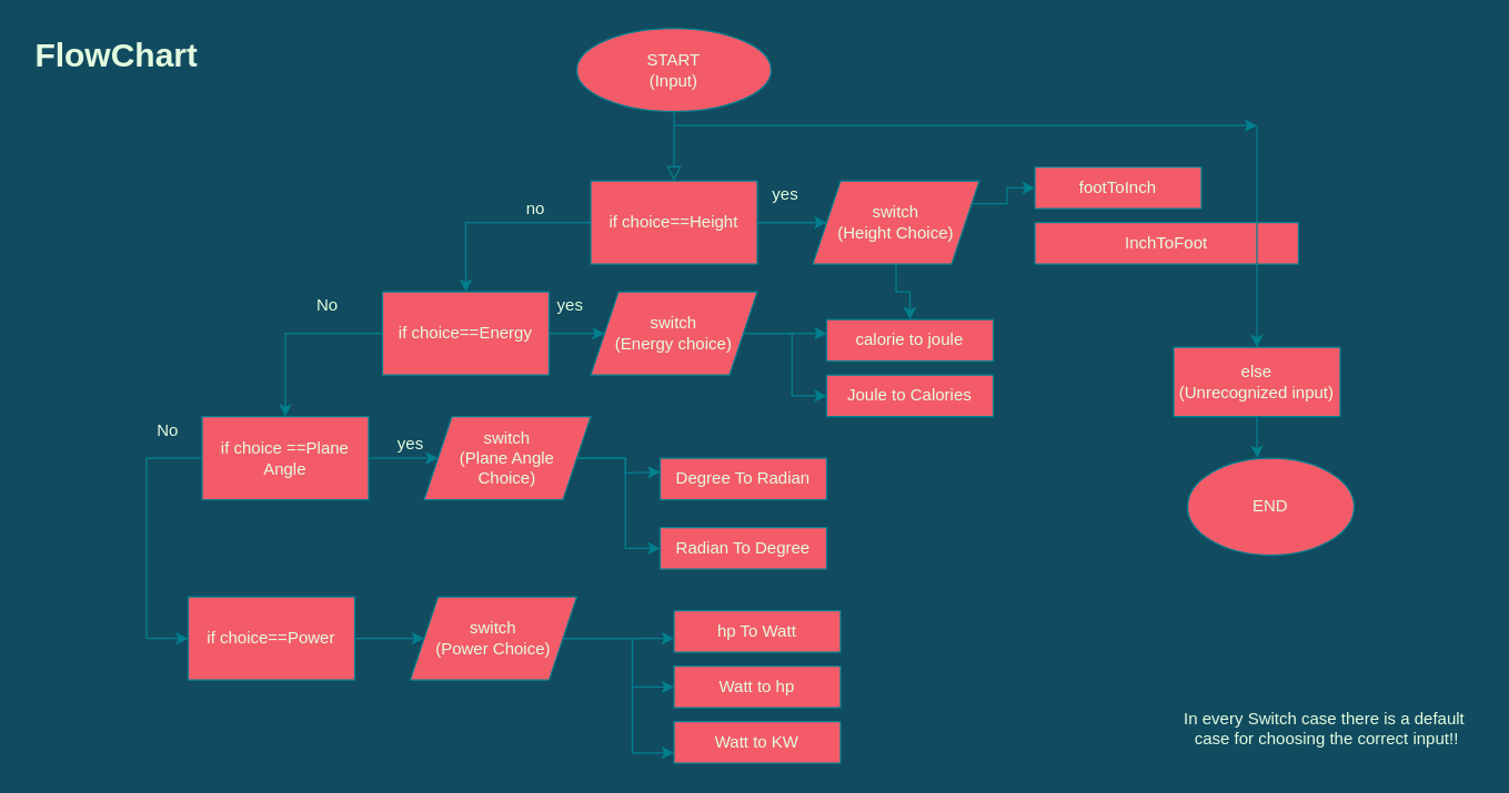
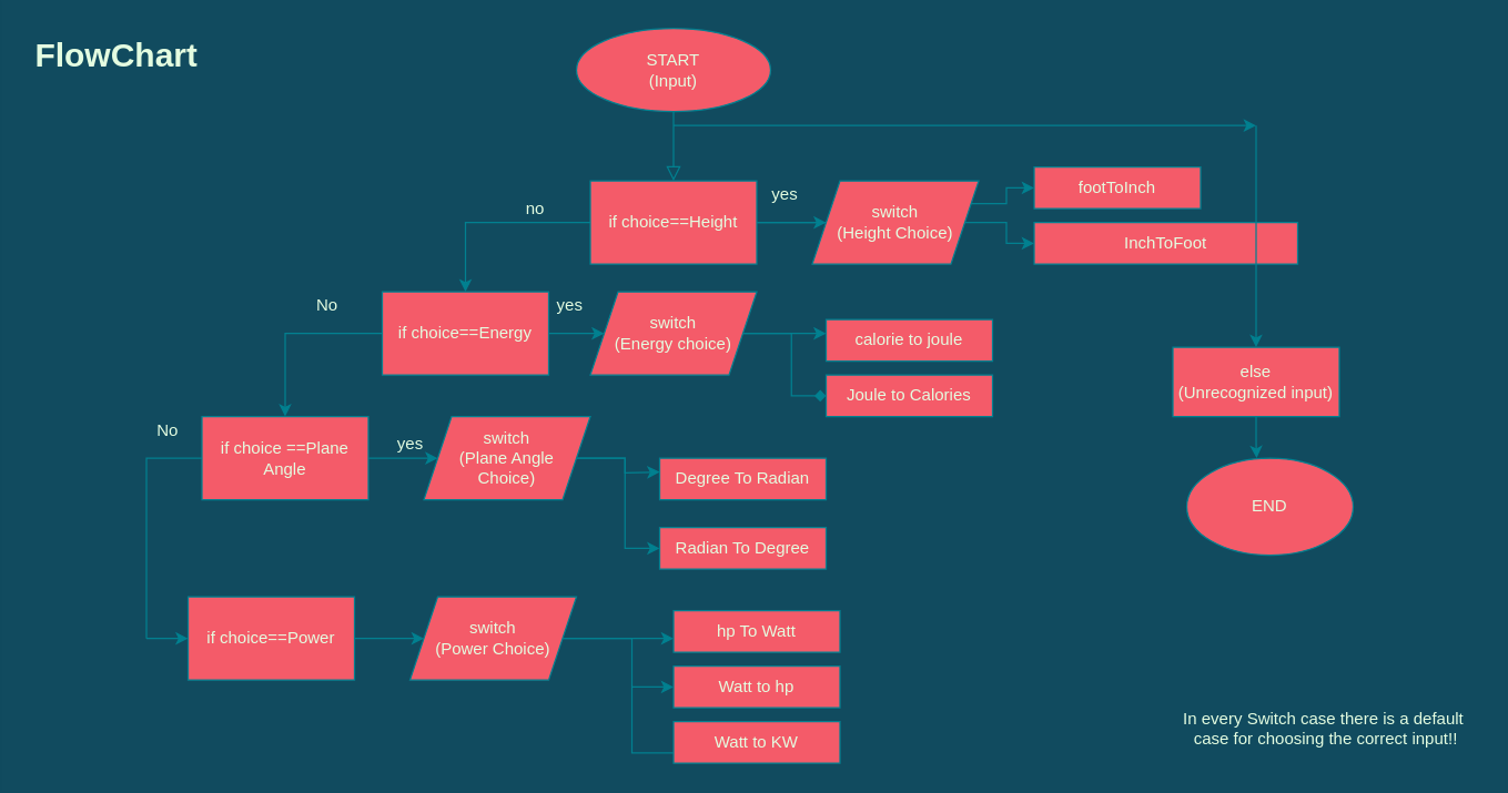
- <mxCell id="8" style="edgeStyle=orthogonalEdgeStyle;rounded=0;orthogonalLoop=1;jettySize=auto;html=1;labelBackgroundColor=#114B5F;strokeColor=#028090;fontColor=#E4FDE1;" edge="1" parent="1" source="9" target="19"><mxGeometry relative="1" as="geometry" /></mxCell>
+ <mxCell id="8" style="edgeStyle=orthogonalEdgeStyle;rounded=0;orthogonalLoop=1;jettySize=auto;html=1;entryX=0;entryY=0.5;entryDx=0;entryDy=0;labelBackgroundColor=#114B5F;strokeColor=#028090;fontColor=#E4FDE1;" edge="1" parent="1" source="9" target="10"><mxGeometry relative="1" as="geometry" /></mxCell>
- <mxCell id="15" style="edgeStyle=orthogonalEdgeStyle;rounded=0;orthogonalLoop=1;jettySize=auto;html=1;entryX=0;entryY=0.5;entryDx=0;entryDy=0;labelBackgroundColor=#114B5F;strokeColor=#028090;fontColor=#E4FDE1;" edge="1" parent="1" source="17" target="18"><mxGeometry relative="1" as="geometry" /></mxCell>
+ <mxCell id="15" style="edgeStyle=orthogonalEdgeStyle;rounded=0;orthogonalLoop=1;jettySize=auto;html=1;entryX=0;entryY=0.5;entryDx=0;entryDy=0;labelBackgroundColor=#114B5F;strokeColor=#028090;fontColor=#E4FDE1;endArrow=diamond;" edge="1" parent="1" source="17" target="18"><mxGeometry relative="1" as="geometry" /></mxCell>
- <mxCell id="32" style="edgeStyle=orthogonalEdgeStyle;rounded=0;orthogonalLoop=1;jettySize=auto;html=1;entryX=0;entryY=0.75;entryDx=0;entryDy=0;labelBackgroundColor=#114B5F;strokeColor=#028090;fontColor=#E4FDE1;" edge="1" parent="1" source="33" target="36"><mxGeometry relative="1" as="geometry"><mxPoint x="445" y="540" as="targetPoint" /><Array as="points"><mxPoint x="455" y="460" /><mxPoint x="455" y="543" /></Array></mxGeometry></mxCell>
+ <mxCell id="32" style="edgeStyle=orthogonalEdgeStyle;rounded=0;orthogonalLoop=1;jettySize=auto;html=1;entryX=0;entryY=0.75;entryDx=0;entryDy=0;labelBackgroundColor=#114B5F;strokeColor=#028090;fontColor=#E4FDE1;endArrow=none;" edge="1" parent="1" source="33" target="36"><mxGeometry relative="1" as="geometry"><mxPoint x="445" y="540" as="targetPoint" /><Array as="points"><mxPoint x="455" y="460" /><mxPoint x="455" y="543" /></Array></mxGeometry></mxCell>
